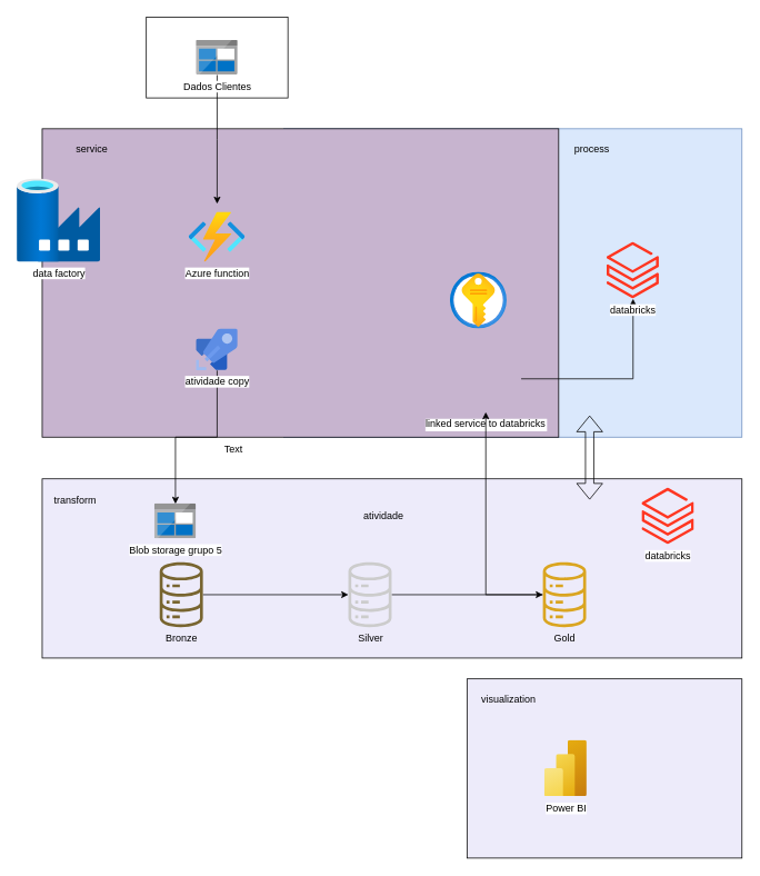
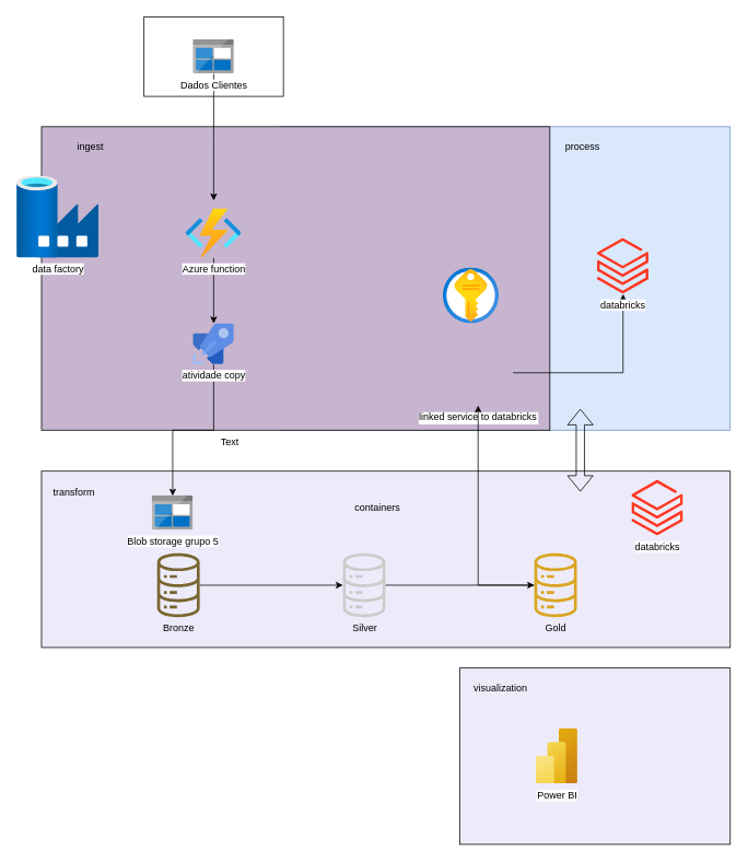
- <mxCell id="18" value="service" style="text;html=1;align=center;verticalAlign=middle;whiteSpace=wrap;rounded=0;" parent="1" vertex="1"><mxGeometry x="80" y="164" width="60" height="30" as="geometry" /></mxCell>
+ <mxCell id="18" value="ingest" style="text;html=1;align=center;verticalAlign=middle;whiteSpace=wrap;rounded=0;" parent="1" vertex="1"><mxGeometry x="80" y="164" width="60" height="30" as="geometry" /></mxCell>
+ <mxCell id="29" style="edgeStyle=orthogonalEdgeStyle;rounded=0;orthogonalLoop=1;jettySize=auto;html=1;" edge="1" parent="1" source="30" target="14"><mxGeometry relative="1" as="geometry" /></mxCell>
- <mxCell id="25" value="atividade" style="text;html=1;align=center;verticalAlign=middle;whiteSpace=wrap;rounded=0;" parent="1" vertex="1"><mxGeometry x="430" y="604" width="60" height="30" as="geometry" /></mxCell>
+ <mxCell id="25" value="containers" style="text;html=1;align=center;verticalAlign=middle;whiteSpace=wrap;rounded=0;" parent="1" vertex="1"><mxGeometry x="430" y="604" width="60" height="30" as="geometry" /></mxCell>
